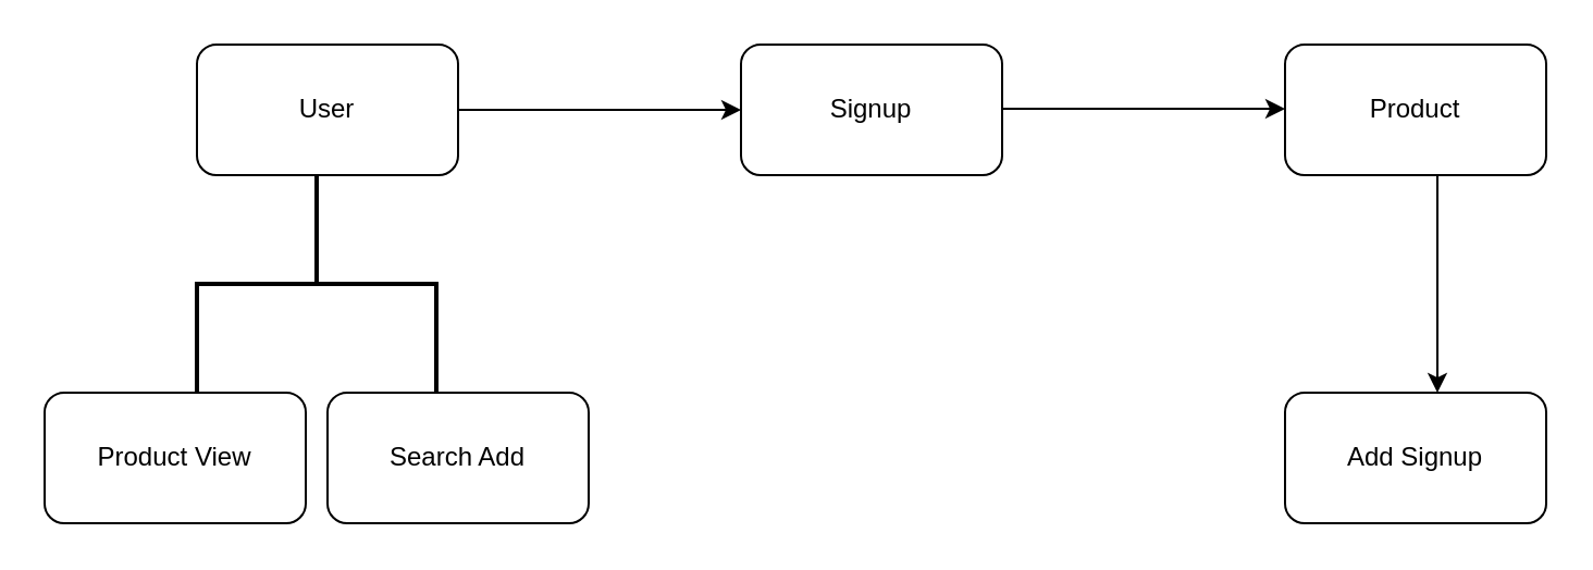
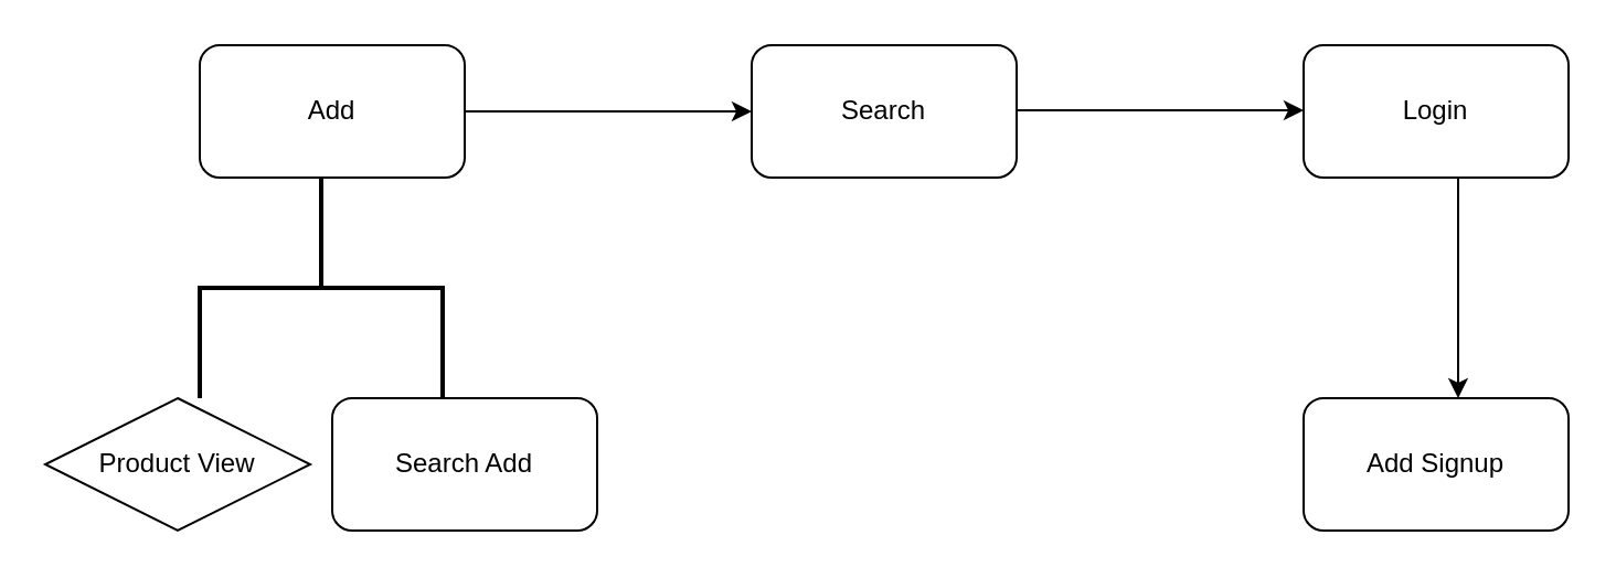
- <mxCell id="2" value="User" style="rounded=1;whiteSpace=wrap;html=1;" vertex="1" parent="1"><mxGeometry x="90" y="20" width="120" height="60" as="geometry" /></mxCell>
+ <mxCell id="2" value="Add" style="rounded=1;whiteSpace=wrap;html=1;" vertex="1" parent="1"><mxGeometry x="90" y="20" width="120" height="60" as="geometry" /></mxCell>
- <mxCell id="3" value="Signup" style="rounded=1;whiteSpace=wrap;html=1;" vertex="1" parent="1"><mxGeometry x="340" y="20" width="120" height="60" as="geometry" /></mxCell>
+ <mxCell id="3" value="Search" style="rounded=1;whiteSpace=wrap;html=1;" vertex="1" parent="1"><mxGeometry x="340" y="20" width="120" height="60" as="geometry" /></mxCell>
- <mxCell id="4" value="Product" style="rounded=1;whiteSpace=wrap;html=1;" vertex="1" parent="1"><mxGeometry x="590" y="20" width="120" height="60" as="geometry" /></mxCell>
+ <mxCell id="4" value="Login" style="rounded=1;whiteSpace=wrap;html=1;" vertex="1" parent="1"><mxGeometry x="590" y="20" width="120" height="60" as="geometry" /></mxCell>
- <mxCell id="8" value="Product View" style="rounded=1;whiteSpace=wrap;html=1;" vertex="1" parent="1"><mxGeometry x="20" y="180" width="120" height="60" as="geometry" /></mxCell>
+ <mxCell id="8" value="Product View" style="rhombus;whiteSpace=wrap;html=1;" vertex="1" parent="1"><mxGeometry x="20" y="180" width="120" height="60" as="geometry" /></mxCell>
